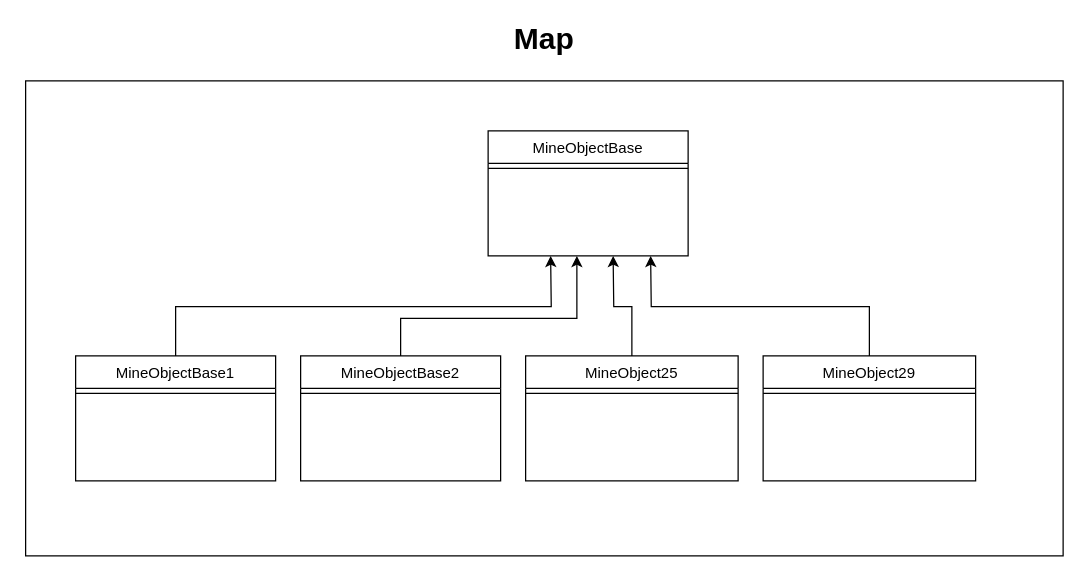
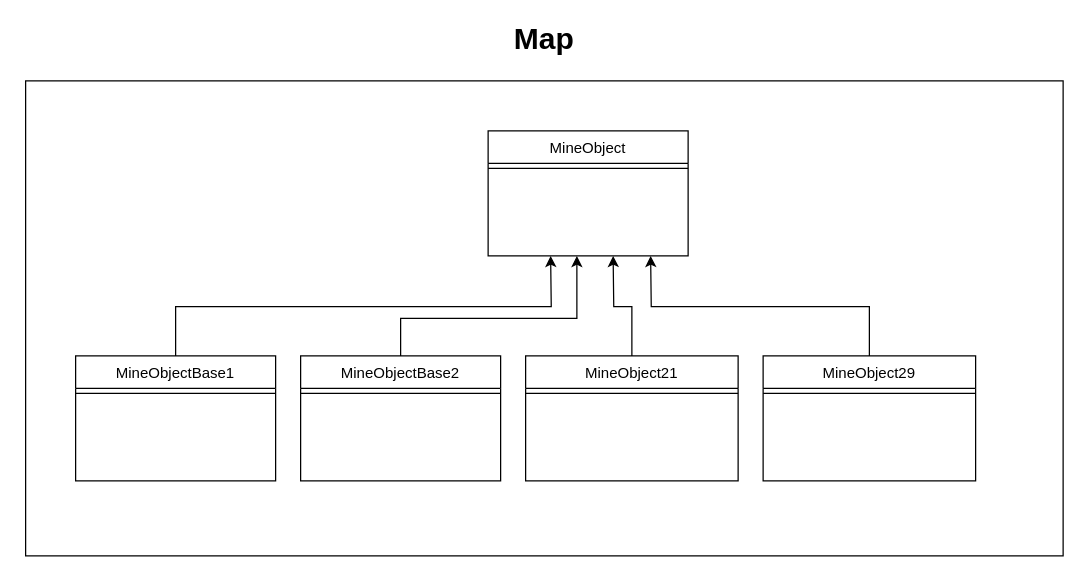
- <mxCell id="3" value="MineObjectBase" style="swimlane;fontStyle=0;align=center;verticalAlign=top;childLayout=stackLayout;horizontal=1;startSize=26;horizontalStack=0;resizeParent=1;resizeLast=0;collapsible=1;marginBottom=0;rounded=0;shadow=0;strokeWidth=1;" vertex="1" parent="1"><mxGeometry x="390" y="60" width="160" height="100" as="geometry"><mxRectangle x="130" y="380" width="160" height="26" as="alternateBounds" /></mxGeometry></mxCell>
+ <mxCell id="3" value="MineObject" style="swimlane;fontStyle=0;align=center;verticalAlign=top;childLayout=stackLayout;horizontal=1;startSize=26;horizontalStack=0;resizeParent=1;resizeLast=0;collapsible=1;marginBottom=0;rounded=0;shadow=0;strokeWidth=1;" vertex="1" parent="1"><mxGeometry x="390" y="60" width="160" height="100" as="geometry"><mxRectangle x="130" y="380" width="160" height="26" as="alternateBounds" /></mxGeometry></mxCell>
- <mxCell id="12" value="MineObject25" style="swimlane;fontStyle=0;align=center;verticalAlign=top;childLayout=stackLayout;horizontal=1;startSize=26;horizontalStack=0;resizeParent=1;resizeLast=0;collapsible=1;marginBottom=0;rounded=0;shadow=0;strokeWidth=1;" vertex="1" parent="1"><mxGeometry x="420" y="240" width="170" height="100" as="geometry"><mxRectangle x="130" y="380" width="160" height="26" as="alternateBounds" /></mxGeometry></mxCell>
+ <mxCell id="12" value="MineObject21" style="swimlane;fontStyle=0;align=center;verticalAlign=top;childLayout=stackLayout;horizontal=1;startSize=26;horizontalStack=0;resizeParent=1;resizeLast=0;collapsible=1;marginBottom=0;rounded=0;shadow=0;strokeWidth=1;" vertex="1" parent="1"><mxGeometry x="420" y="240" width="170" height="100" as="geometry"><mxRectangle x="130" y="380" width="160" height="26" as="alternateBounds" /></mxGeometry></mxCell>
